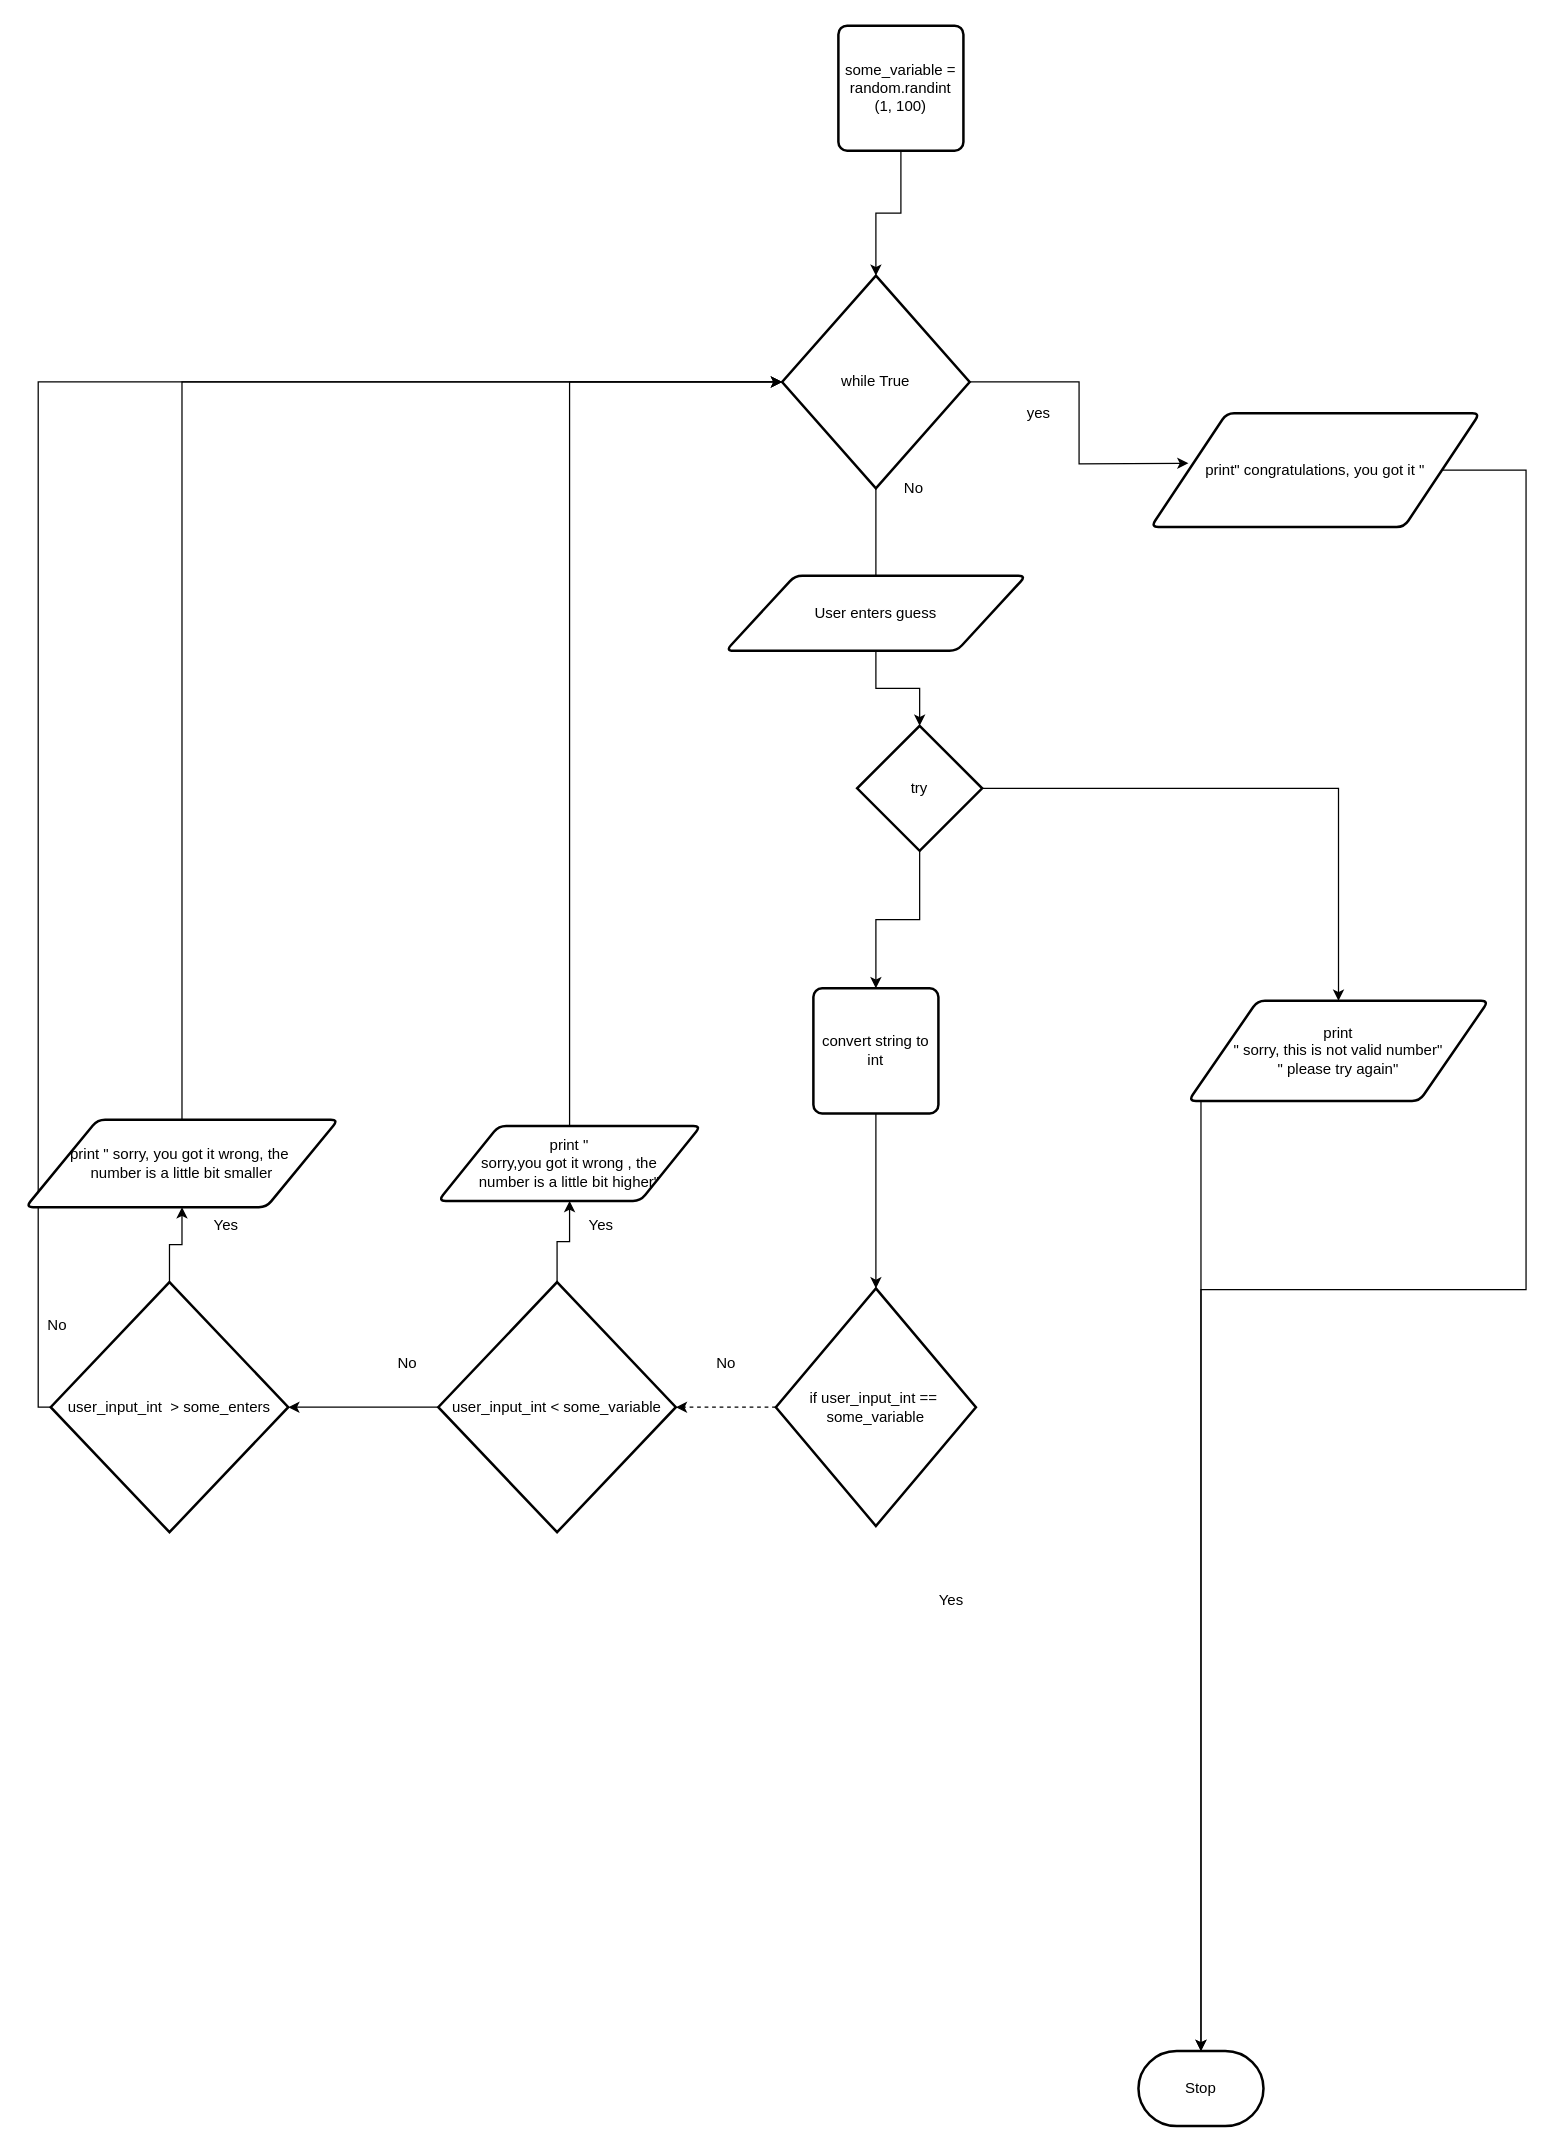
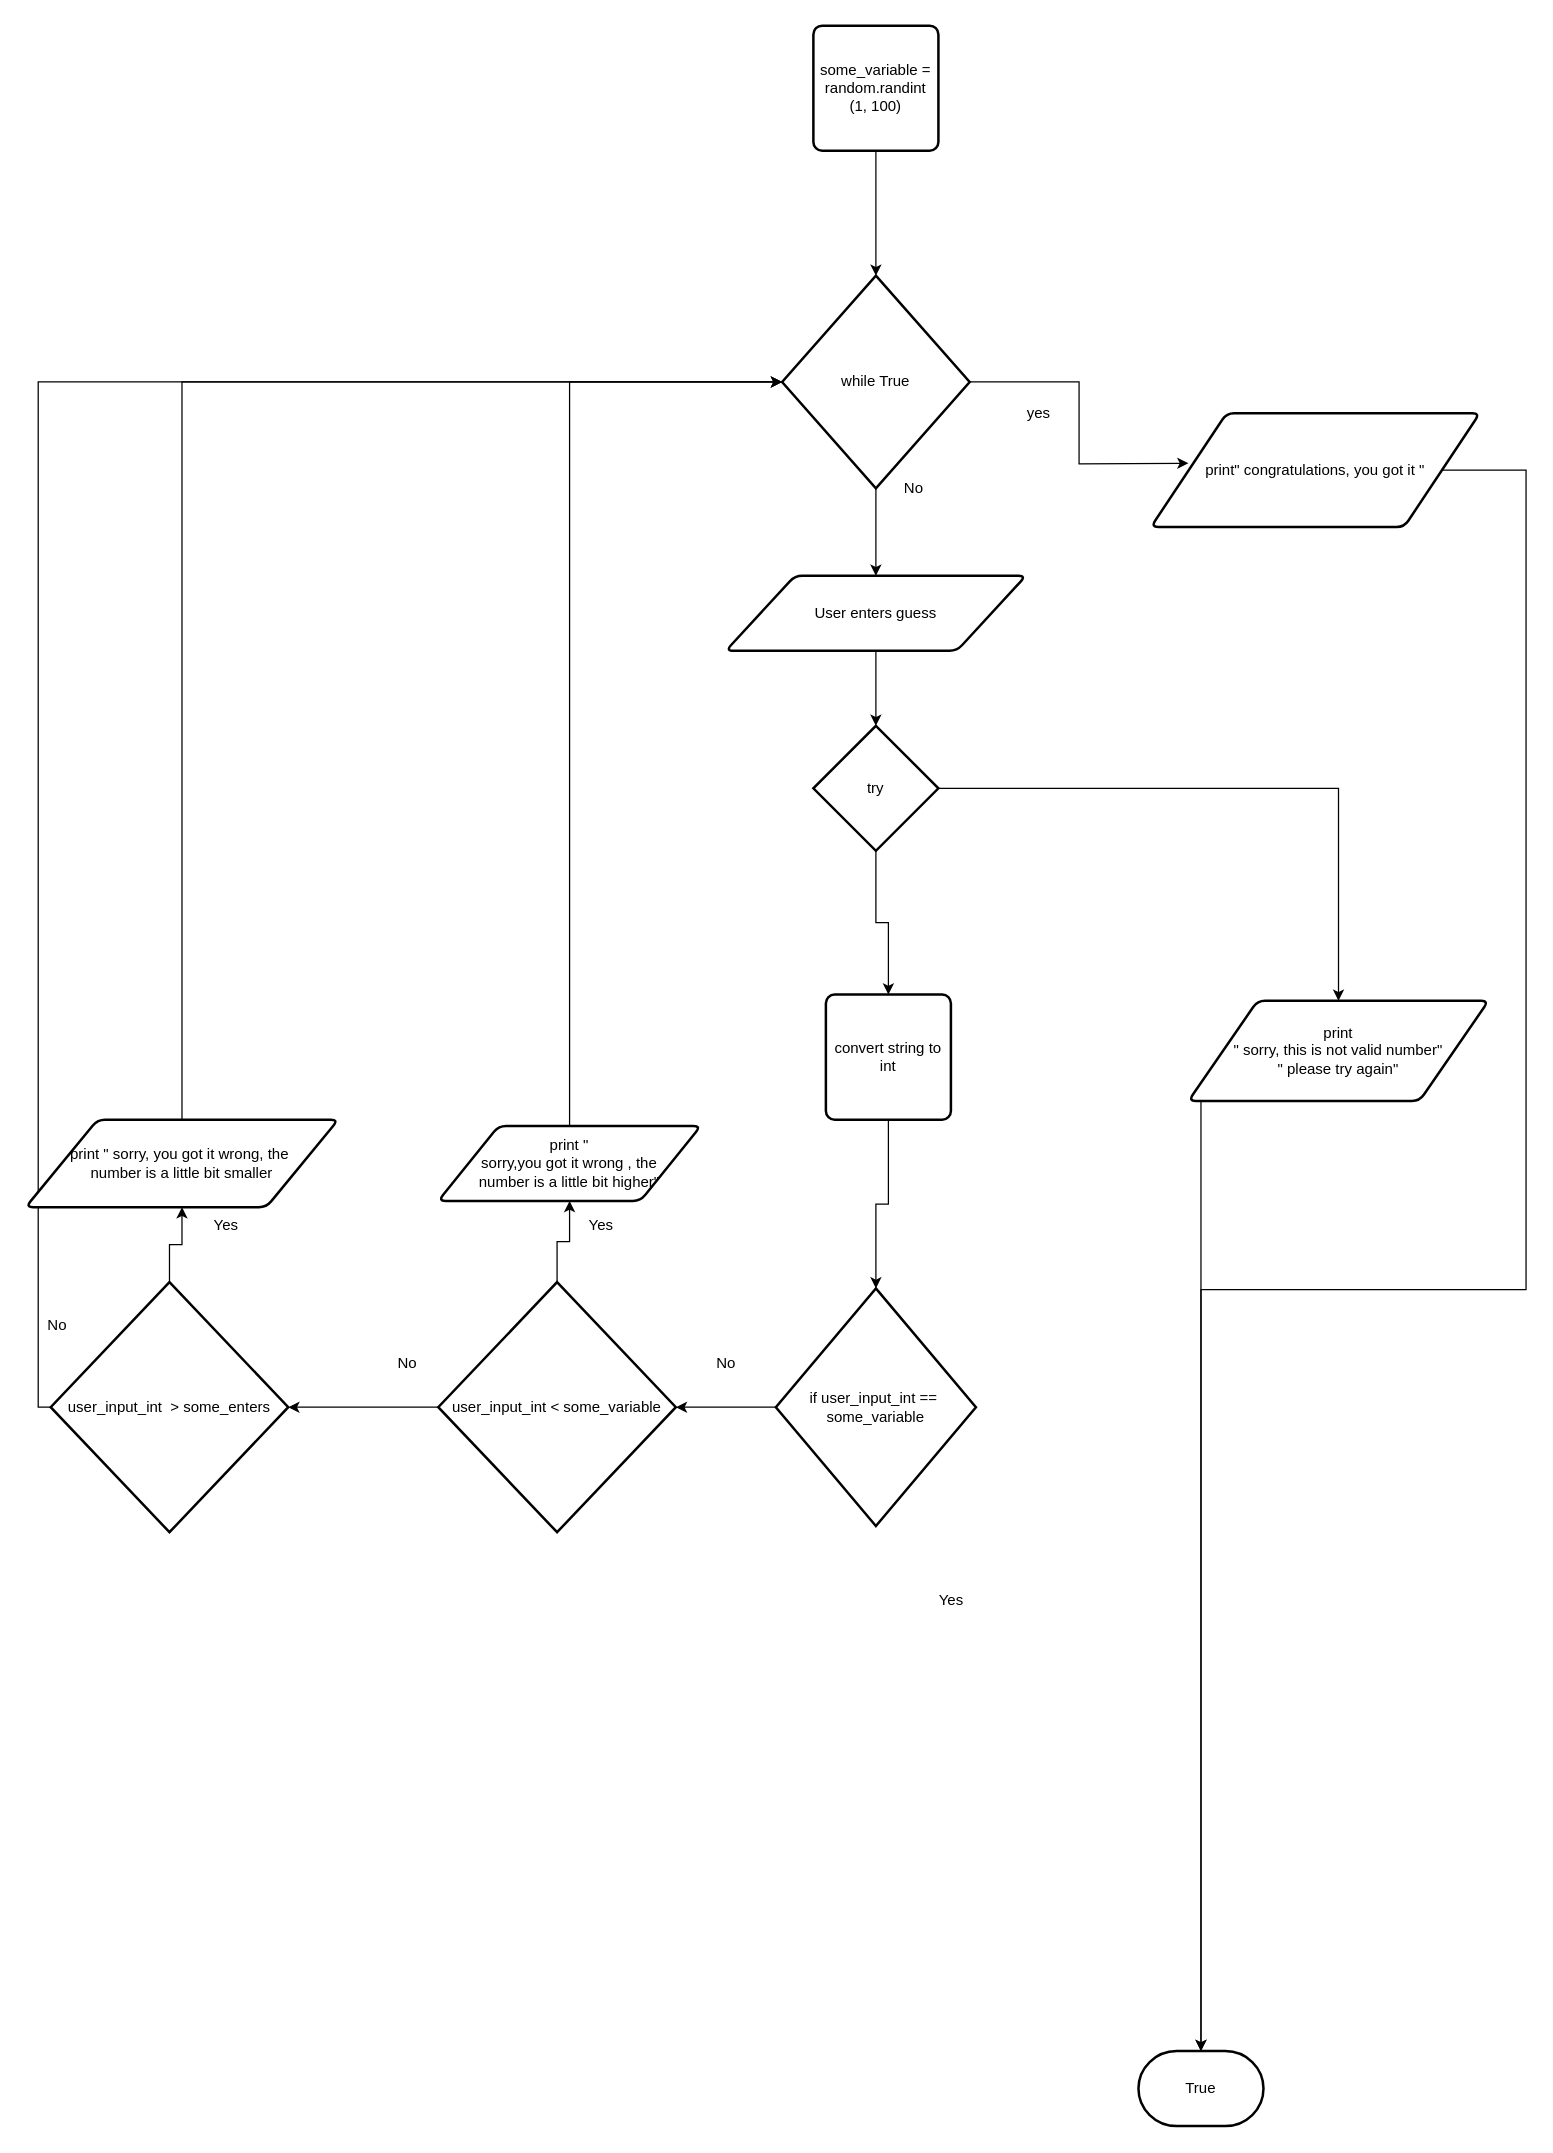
- <mxCell id="20" value="&lt;span&gt;some_variable = random.randint&lt;/span&gt;&lt;br&gt;&lt;span&gt;(1, 100)&lt;/span&gt;" style="rounded=1;whiteSpace=wrap;html=1;absoluteArcSize=1;arcSize=14;strokeWidth=2;" parent="1" vertex="1"><mxGeometry x="670" y="20" width="100" height="100" as="geometry" /></mxCell>
+ <mxCell id="20" value="&lt;span&gt;some_variable = random.randint&lt;/span&gt;&lt;br&gt;&lt;span&gt;(1, 100)&lt;/span&gt;" style="rounded=1;whiteSpace=wrap;html=1;absoluteArcSize=1;arcSize=14;strokeWidth=2;" parent="1" vertex="1"><mxGeometry x="650" y="20" width="100" height="100" as="geometry" /></mxCell>
- <mxCell id="16" style="edgeStyle=orthogonalEdgeStyle;rounded=0;html=1;exitX=0.5;exitY=1;exitDx=0;exitDy=0;exitPerimeter=0;entryX=0.5;entryY=0;entryDx=0;entryDy=0;endArrow=none;" parent="1" source="18" target="3" edge="1"><mxGeometry relative="1" as="geometry" /></mxCell>
+ <mxCell id="16" style="edgeStyle=orthogonalEdgeStyle;rounded=0;html=1;exitX=0.5;exitY=1;exitDx=0;exitDy=0;exitPerimeter=0;entryX=0.5;entryY=0;entryDx=0;entryDy=0;" parent="1" source="18" target="3" edge="1"><mxGeometry relative="1" as="geometry" /></mxCell>
- <mxCell id="6" value="try" style="strokeWidth=2;html=1;shape=mxgraph.flowchart.decision;whiteSpace=wrap;" parent="1" vertex="1"><mxGeometry x="685" y="580" width="100" height="100" as="geometry" /></mxCell>
+ <mxCell id="6" value="try" style="strokeWidth=2;html=1;shape=mxgraph.flowchart.decision;whiteSpace=wrap;" parent="1" vertex="1"><mxGeometry x="650" y="580" width="100" height="100" as="geometry" /></mxCell>
- <mxCell id="8" value="convert string to int" style="rounded=1;whiteSpace=wrap;html=1;absoluteArcSize=1;arcSize=14;strokeWidth=2;" parent="1" vertex="1"><mxGeometry x="650" y="790" width="100" height="100" as="geometry" /></mxCell>
+ <mxCell id="8" value="convert string to int" style="rounded=1;whiteSpace=wrap;html=1;absoluteArcSize=1;arcSize=14;strokeWidth=2;" parent="1" vertex="1"><mxGeometry x="660" y="795" width="100" height="100" as="geometry" /></mxCell>
- <mxCell id="9" style="edgeStyle=orthogonalEdgeStyle;rounded=0;html=1;exitX=0;exitY=0.5;exitDx=0;exitDy=0;exitPerimeter=0;dashed=1;" edge="1" parent="1" source="10" target="26"><mxGeometry relative="1" as="geometry" /></mxCell>
+ <mxCell id="9" style="edgeStyle=orthogonalEdgeStyle;rounded=0;html=1;exitX=0;exitY=0.5;exitDx=0;exitDy=0;exitPerimeter=0;" edge="1" parent="1" source="10" target="26"><mxGeometry relative="1" as="geometry" /></mxCell>
- <mxCell id="27" value="Stop" style="strokeWidth=2;html=1;shape=mxgraph.flowchart.terminator;whiteSpace=wrap;" parent="1" vertex="1"><mxGeometry x="910" y="1640" width="100" height="60" as="geometry" /></mxCell>
+ <mxCell id="27" value="True" style="strokeWidth=2;html=1;shape=mxgraph.flowchart.terminator;whiteSpace=wrap;" parent="1" vertex="1"><mxGeometry x="910" y="1640" width="100" height="60" as="geometry" /></mxCell>
